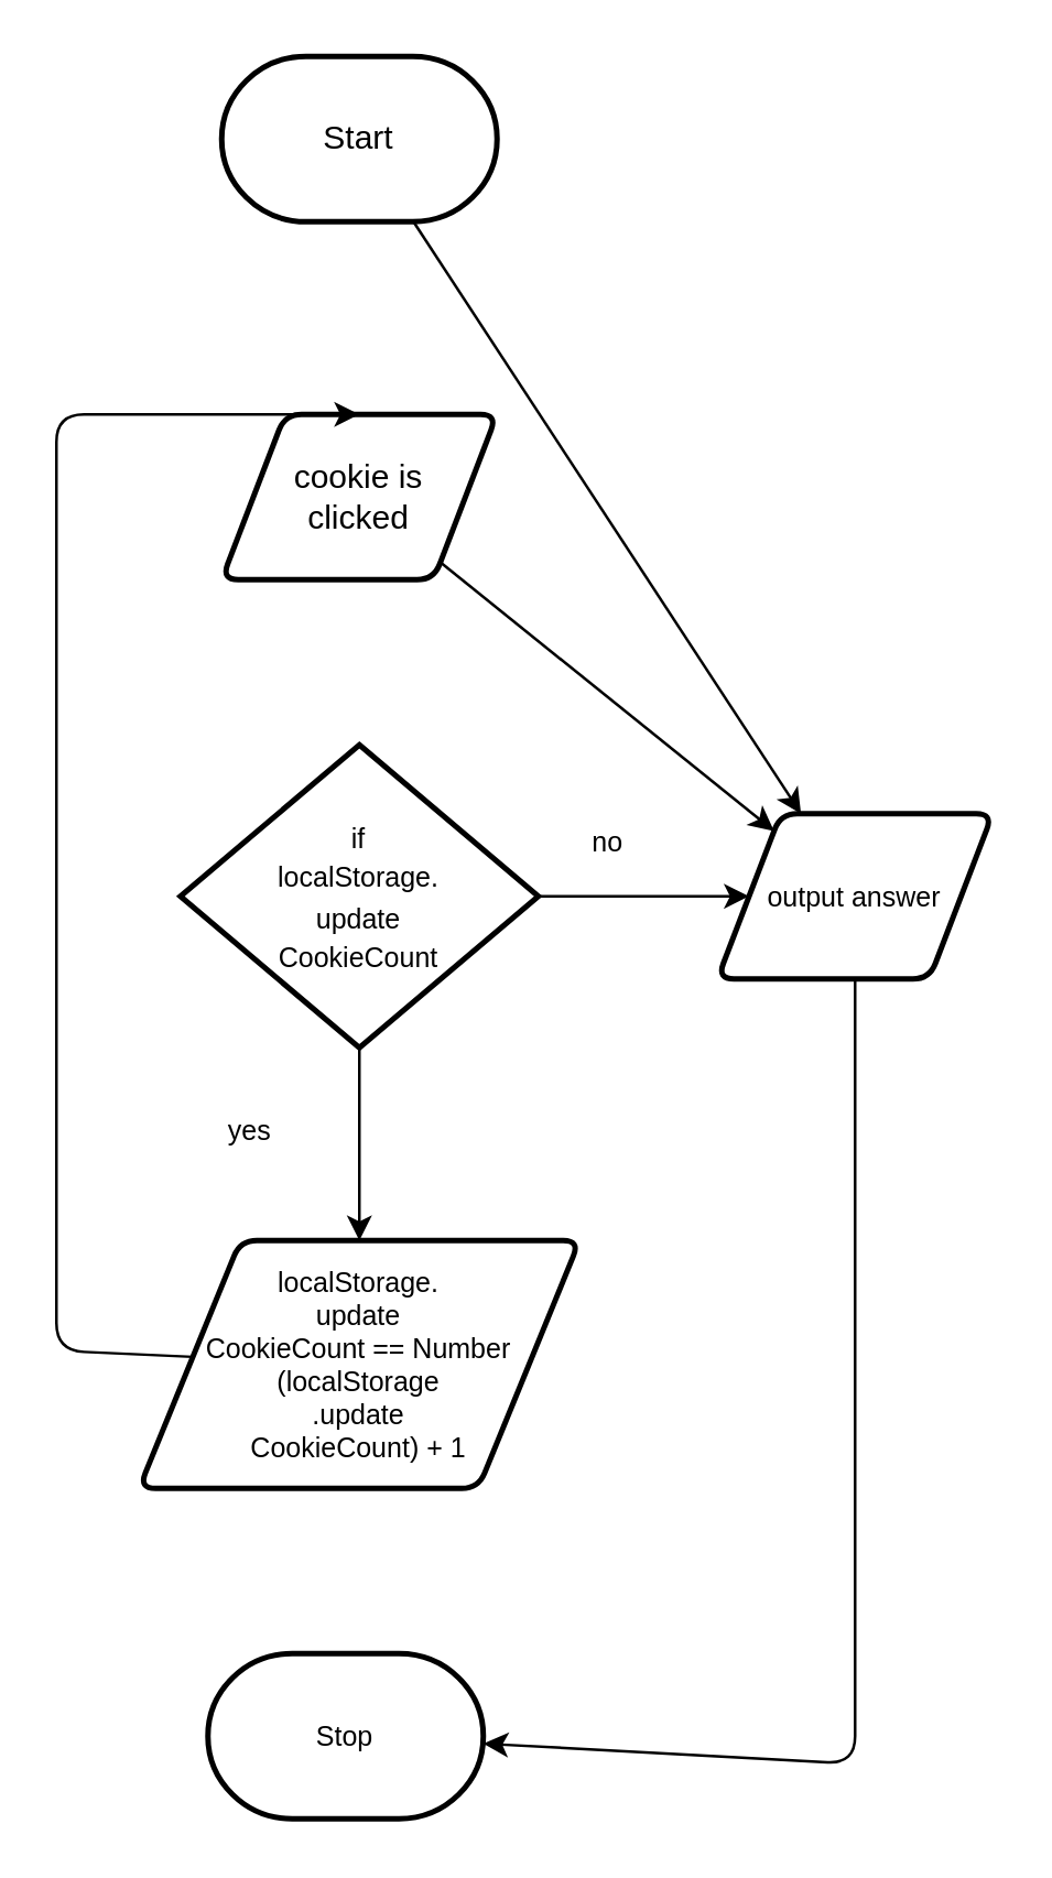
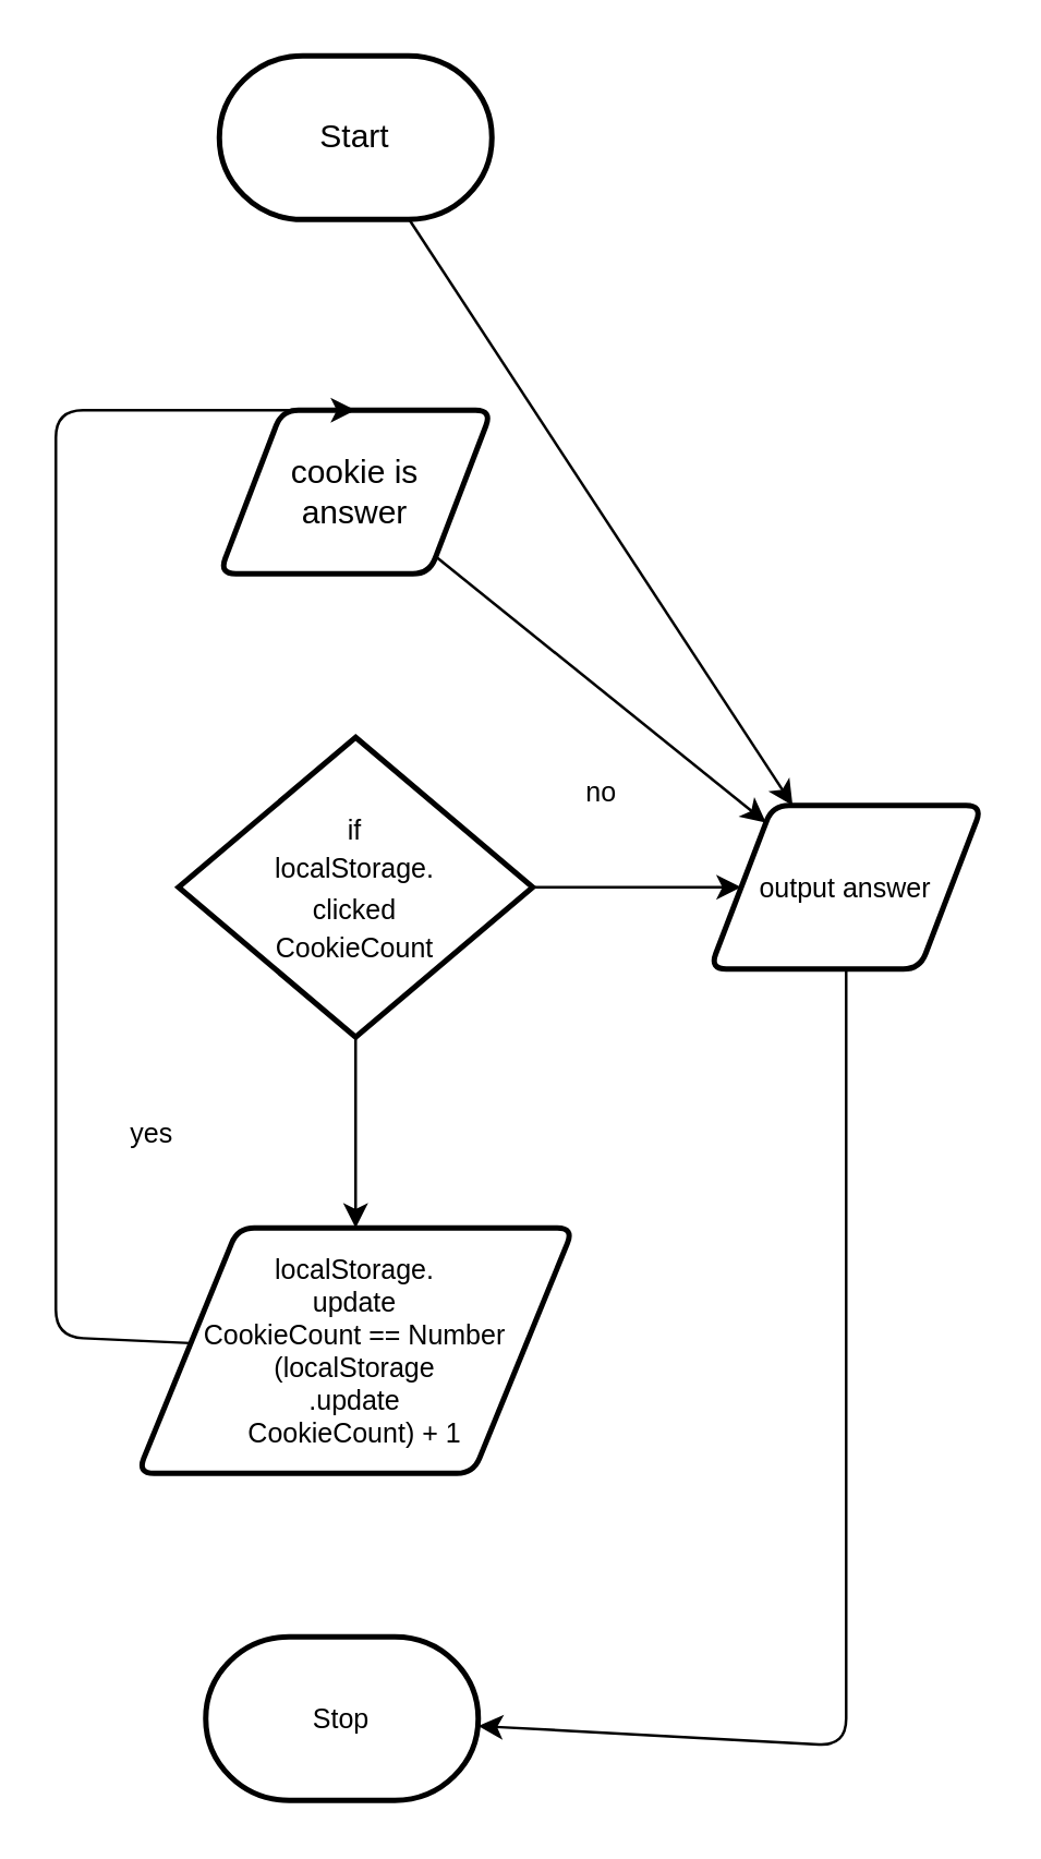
- <mxCell id="5" value="cookie is &lt;br&gt;clicked" style="shape=parallelogram;html=1;strokeWidth=2;perimeter=parallelogramPerimeter;whiteSpace=wrap;rounded=1;arcSize=12;size=0.23;" vertex="1" parent="1"><mxGeometry x="80" y="150" width="100" height="60" as="geometry" /></mxCell>
+ <mxCell id="5" value="cookie is &lt;br&gt;answer" style="shape=parallelogram;html=1;strokeWidth=2;perimeter=parallelogramPerimeter;whiteSpace=wrap;rounded=1;arcSize=12;size=0.23;" vertex="1" parent="1"><mxGeometry x="80" y="150" width="100" height="60" as="geometry" /></mxCell>
- <mxCell id="14" value="no" style="text;html=1;align=center;verticalAlign=middle;resizable=0;points=[];autosize=1;strokeColor=none;fillColor=none;fontSize=10;" vertex="1" parent="1"><mxGeometry x="205" y="295" width="30" height="20" as="geometry" /></mxCell>
+ <mxCell id="14" value="no" style="text;html=1;align=center;verticalAlign=middle;resizable=0;points=[];autosize=1;strokeColor=none;fillColor=none;fontSize=10;" vertex="1" parent="1"><mxGeometry x="205" y="280" width="30" height="20" as="geometry" /></mxCell>
- <mxCell id="8" value="&lt;font style=&quot;font-size: 10px&quot;&gt;if &lt;br&gt;localStorage.&lt;br&gt;update&lt;br&gt;CookieCount&lt;/font&gt;" style="strokeWidth=2;html=1;shape=mxgraph.flowchart.decision;whiteSpace=wrap;" vertex="1" parent="1"><mxGeometry x="65" y="270" width="130" height="110" as="geometry" /></mxCell>
+ <mxCell id="8" value="&lt;font style=&quot;font-size: 10px&quot;&gt;if &lt;br&gt;localStorage.&lt;br&gt;clicked&lt;br&gt;CookieCount&lt;/font&gt;" style="strokeWidth=2;html=1;shape=mxgraph.flowchart.decision;whiteSpace=wrap;" vertex="1" parent="1"><mxGeometry x="65" y="270" width="130" height="110" as="geometry" /></mxCell>
- <mxCell id="11" value="yes" style="text;html=1;align=center;verticalAlign=middle;resizable=0;points=[];autosize=1;strokeColor=none;fillColor=none;fontSize=10;" vertex="1" parent="1"><mxGeometry x="75" y="400" width="30" height="20" as="geometry" /></mxCell>
+ <mxCell id="11" value="yes" style="text;html=1;align=center;verticalAlign=middle;resizable=0;points=[];autosize=1;strokeColor=none;fillColor=none;fontSize=10;" vertex="1" parent="1"><mxGeometry x="40" y="405" width="30" height="20" as="geometry" /></mxCell>
